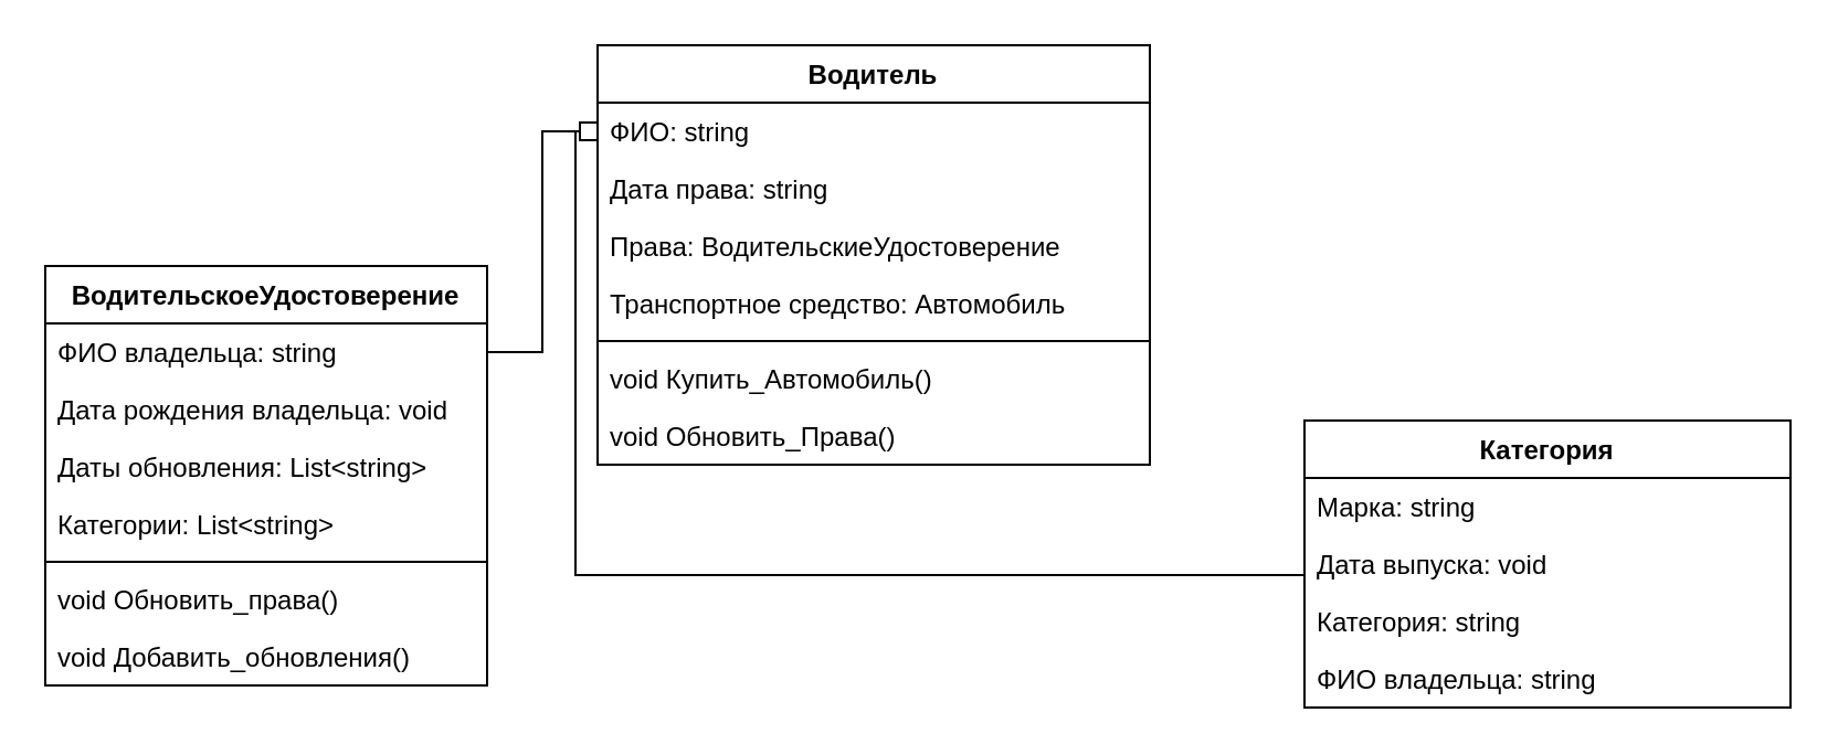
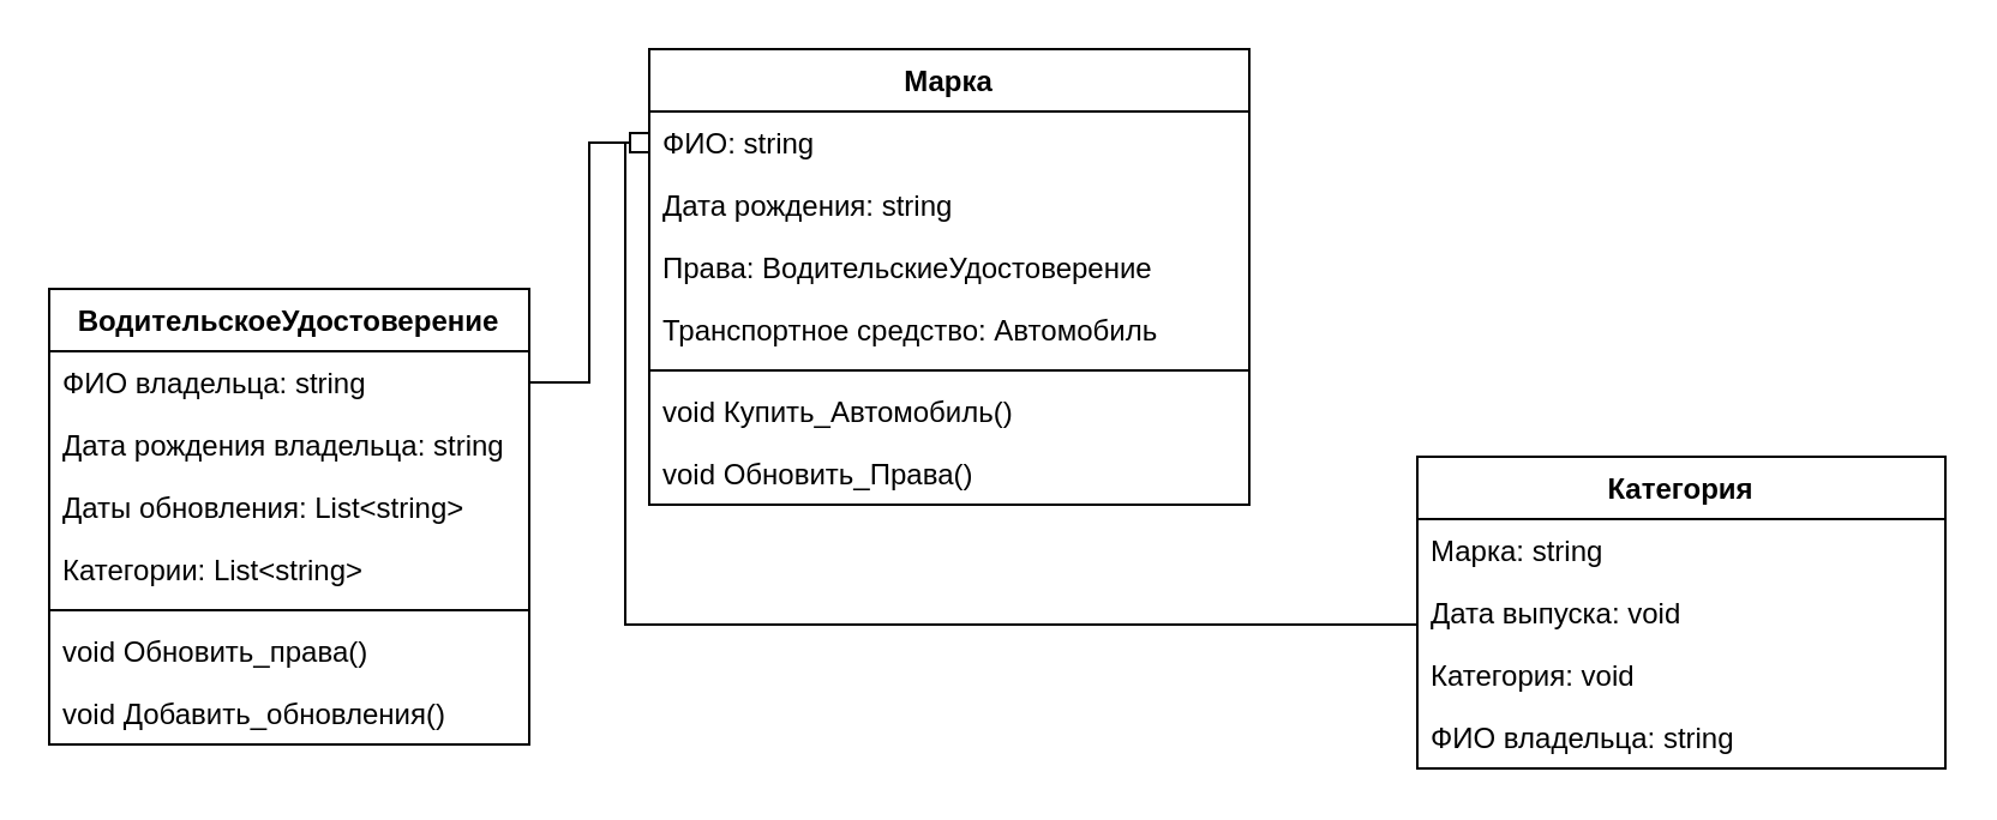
- <mxCell id="10" value="Водитель" style="swimlane;fontStyle=1;align=center;verticalAlign=top;childLayout=stackLayout;horizontal=1;startSize=26;horizontalStack=0;resizeParent=1;resizeLast=0;collapsible=1;marginBottom=0;rounded=0;shadow=0;strokeWidth=1;" vertex="1" parent="1"><mxGeometry x="270" y="20" width="250" height="190" as="geometry"><mxRectangle x="230" y="140" width="160" height="26" as="alternateBounds" /></mxGeometry></mxCell>
+ <mxCell id="10" value="Марка" style="swimlane;fontStyle=1;align=center;verticalAlign=top;childLayout=stackLayout;horizontal=1;startSize=26;horizontalStack=0;resizeParent=1;resizeLast=0;collapsible=1;marginBottom=0;rounded=0;shadow=0;strokeWidth=1;" vertex="1" parent="1"><mxGeometry x="270" y="20" width="250" height="190" as="geometry"><mxRectangle x="230" y="140" width="160" height="26" as="alternateBounds" /></mxGeometry></mxCell>
- <mxCell id="12" value="Дата права: string" style="text;align=left;verticalAlign=top;spacingLeft=4;spacingRight=4;overflow=hidden;rotatable=0;points=[[0,0.5],[1,0.5]];portConstraint=eastwest;" vertex="1" parent="10"><mxGeometry y="52" width="250" height="26" as="geometry" /></mxCell>
+ <mxCell id="12" value="Дата рождения: string" style="text;align=left;verticalAlign=top;spacingLeft=4;spacingRight=4;overflow=hidden;rotatable=0;points=[[0,0.5],[1,0.5]];portConstraint=eastwest;" vertex="1" parent="10"><mxGeometry y="52" width="250" height="26" as="geometry" /></mxCell>
- <mxCell id="4" value="Дата рождения владельца: void" style="text;align=left;verticalAlign=top;spacingLeft=4;spacingRight=4;overflow=hidden;rotatable=0;points=[[0,0.5],[1,0.5]];portConstraint=eastwest;" vertex="1" parent="2"><mxGeometry y="52" width="200" height="26" as="geometry" /></mxCell>
+ <mxCell id="4" value="Дата рождения владельца: string" style="text;align=left;verticalAlign=top;spacingLeft=4;spacingRight=4;overflow=hidden;rotatable=0;points=[[0,0.5],[1,0.5]];portConstraint=eastwest;" vertex="1" parent="2"><mxGeometry y="52" width="200" height="26" as="geometry" /></mxCell>
- <mxCell id="21" value="Категория: string" style="text;align=left;verticalAlign=top;spacingLeft=4;spacingRight=4;overflow=hidden;rotatable=0;points=[[0,0.5],[1,0.5]];portConstraint=eastwest;" vertex="1" parent="18"><mxGeometry y="78" width="220" height="26" as="geometry" /></mxCell>
+ <mxCell id="21" value="Категория: void" style="text;align=left;verticalAlign=top;spacingLeft=4;spacingRight=4;overflow=hidden;rotatable=0;points=[[0,0.5],[1,0.5]];portConstraint=eastwest;" vertex="1" parent="18"><mxGeometry y="78" width="220" height="26" as="geometry" /></mxCell>
